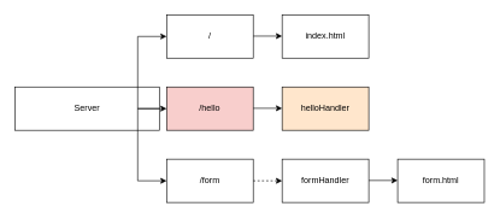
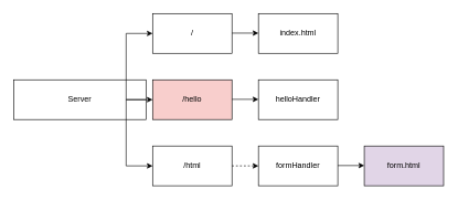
- <mxCell id="11" value="helloHandler" style="rounded=0;whiteSpace=wrap;html=1;fillColor=#ffe6cc;" vertex="1" parent="1"><mxGeometry x="390" y="120" width="120" height="60" as="geometry" /></mxCell>
+ <mxCell id="11" value="helloHandler" style="rounded=0;whiteSpace=wrap;html=1;" vertex="1" parent="1"><mxGeometry x="390" y="120" width="120" height="60" as="geometry" /></mxCell>
- <mxCell id="8" value="/form" style="rounded=0;whiteSpace=wrap;html=1;" vertex="1" parent="1"><mxGeometry x="230" y="220" width="120" height="60" as="geometry" /></mxCell>
+ <mxCell id="8" value="/html" style="rounded=0;whiteSpace=wrap;html=1;" vertex="1" parent="1"><mxGeometry x="230" y="220" width="120" height="60" as="geometry" /></mxCell>
- <mxCell id="17" value="form.html" style="rounded=0;whiteSpace=wrap;html=1;" vertex="1" parent="1"><mxGeometry x="550" y="220" width="120" height="60" as="geometry" /></mxCell>
+ <mxCell id="17" value="form.html" style="rounded=0;whiteSpace=wrap;html=1;fillColor=#e1d5e7;" vertex="1" parent="1"><mxGeometry x="550" y="220" width="120" height="60" as="geometry" /></mxCell>
